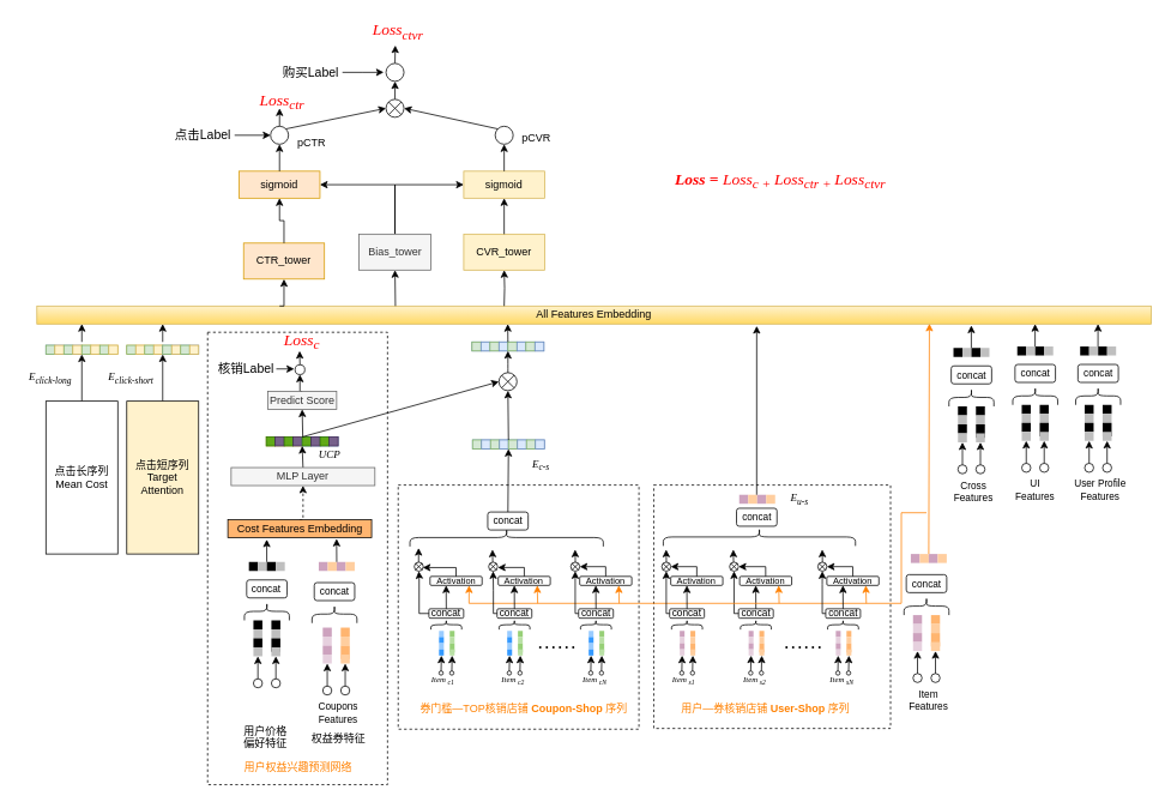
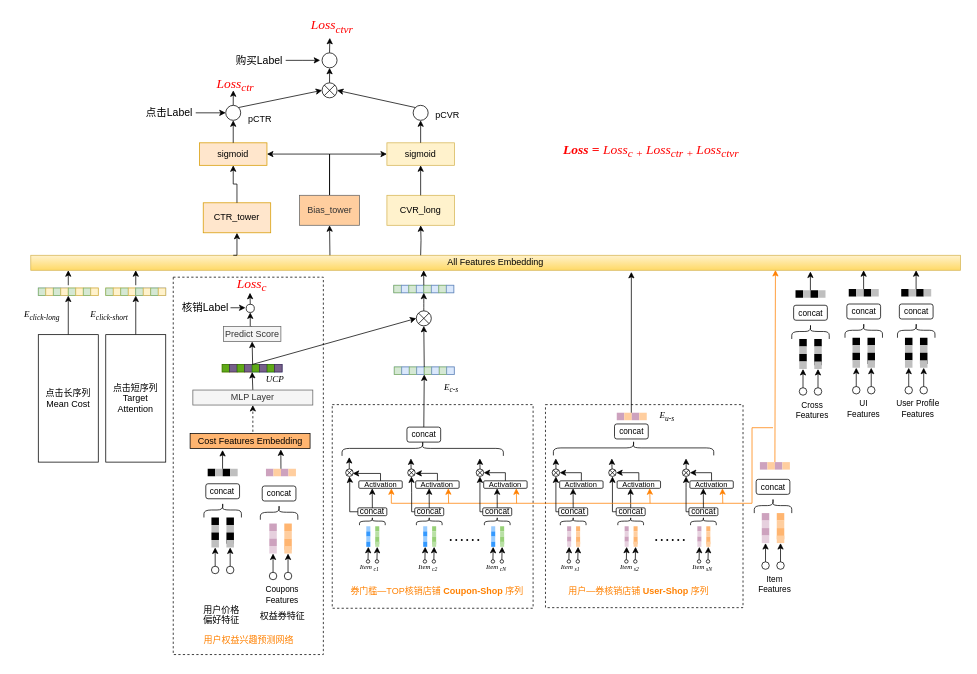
- <mxCell id="194" value="Bias_tower" style="rounded=0;whiteSpace=wrap;html=1;fillColor=#f5f5f5;fontColor=#333333;strokeColor=#666666;" vertex="1" parent="1"><mxGeometry x="398.5" y="260" width="80" height="40" as="geometry" /></mxCell>
+ <mxCell id="194" value="Bias_tower" style="rounded=0;whiteSpace=wrap;html=1;fillColor=#ffce9f;fontColor=#333333;strokeColor=#666666;" vertex="1" parent="1"><mxGeometry x="398.5" y="260" width="80" height="40" as="geometry" /></mxCell>
- <mxCell id="184" value="CVR_tower" style="rounded=0;whiteSpace=wrap;html=1;fillColor=#fff2cc;strokeColor=#d6b656;" vertex="1" parent="1"><mxGeometry x="515" y="260" width="90" height="40" as="geometry" /></mxCell>
+ <mxCell id="184" value="CVR_long" style="rounded=0;whiteSpace=wrap;html=1;fillColor=#fff2cc;strokeColor=#d6b656;" vertex="1" parent="1"><mxGeometry x="515" y="260" width="90" height="40" as="geometry" /></mxCell>
- <mxCell id="267" value="点击短序列&lt;br&gt;Target&lt;br&gt;Attention" style="rounded=0;whiteSpace=wrap;html=1;strokeColor=#000000;fillColor=#fff2cc;" vertex="1" parent="1"><mxGeometry x="140" y="445.88" width="80" height="170" as="geometry" /></mxCell>
+ <mxCell id="267" value="点击短序列&lt;br&gt;Target&lt;br&gt;Attention" style="rounded=0;whiteSpace=wrap;html=1;strokeColor=#000000;" vertex="1" parent="1"><mxGeometry x="140" y="445.88" width="80" height="170" as="geometry" /></mxCell>
